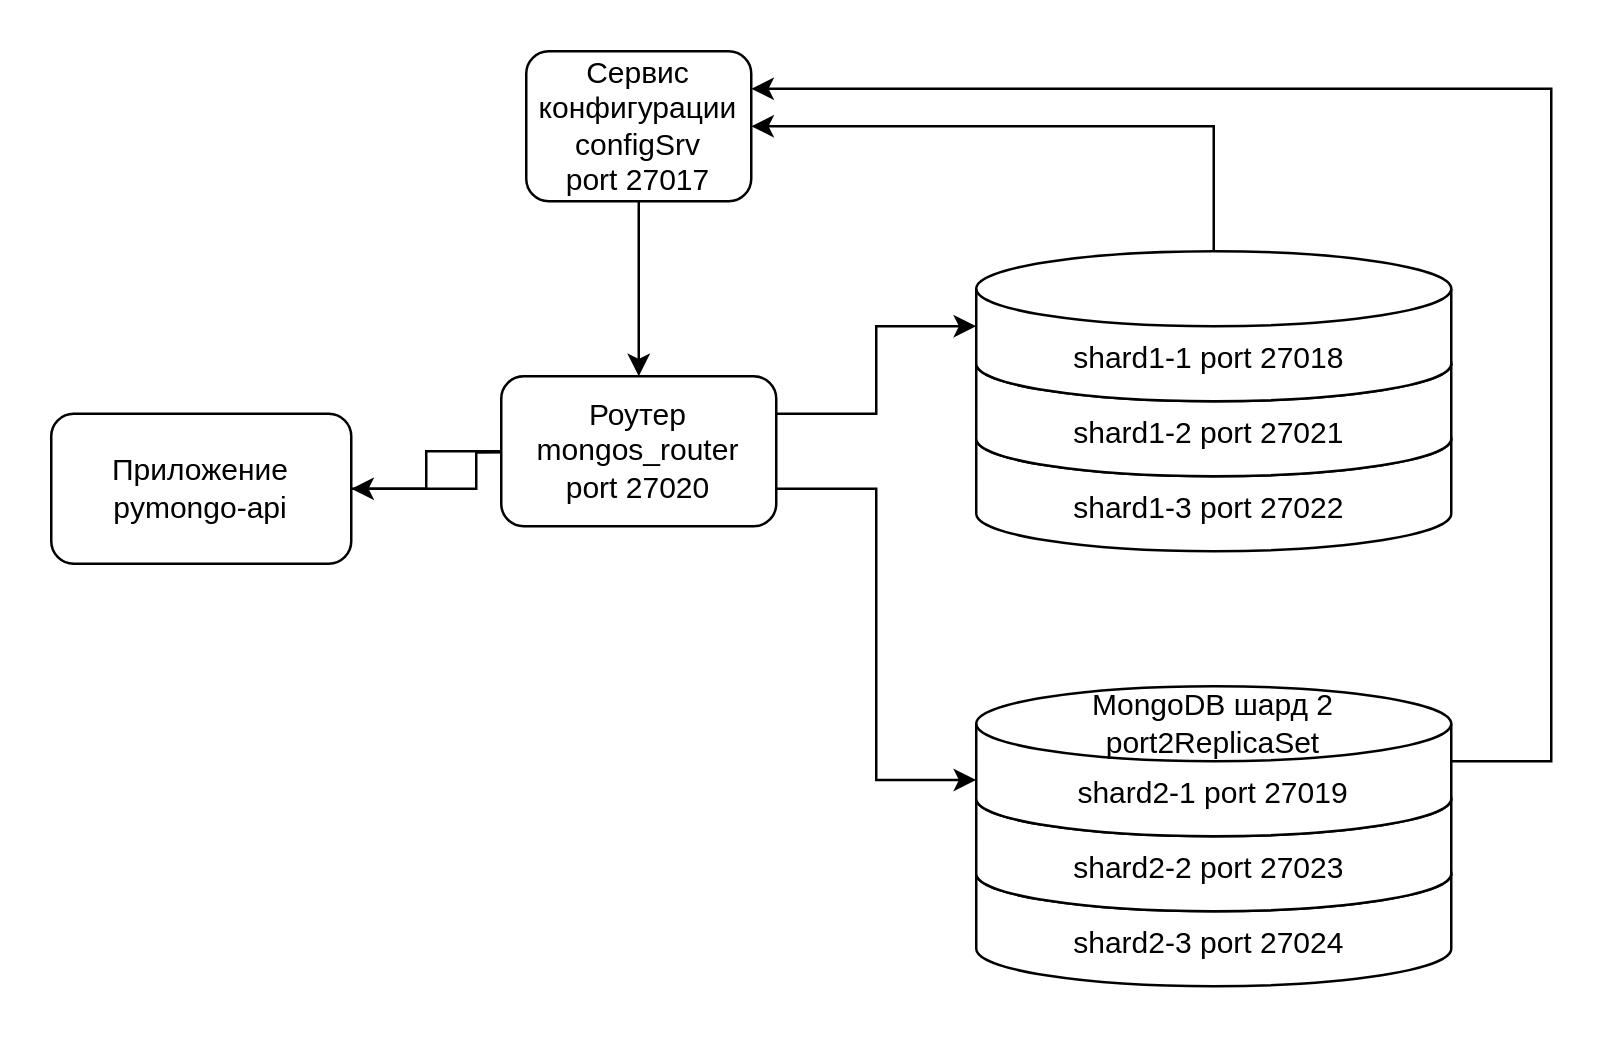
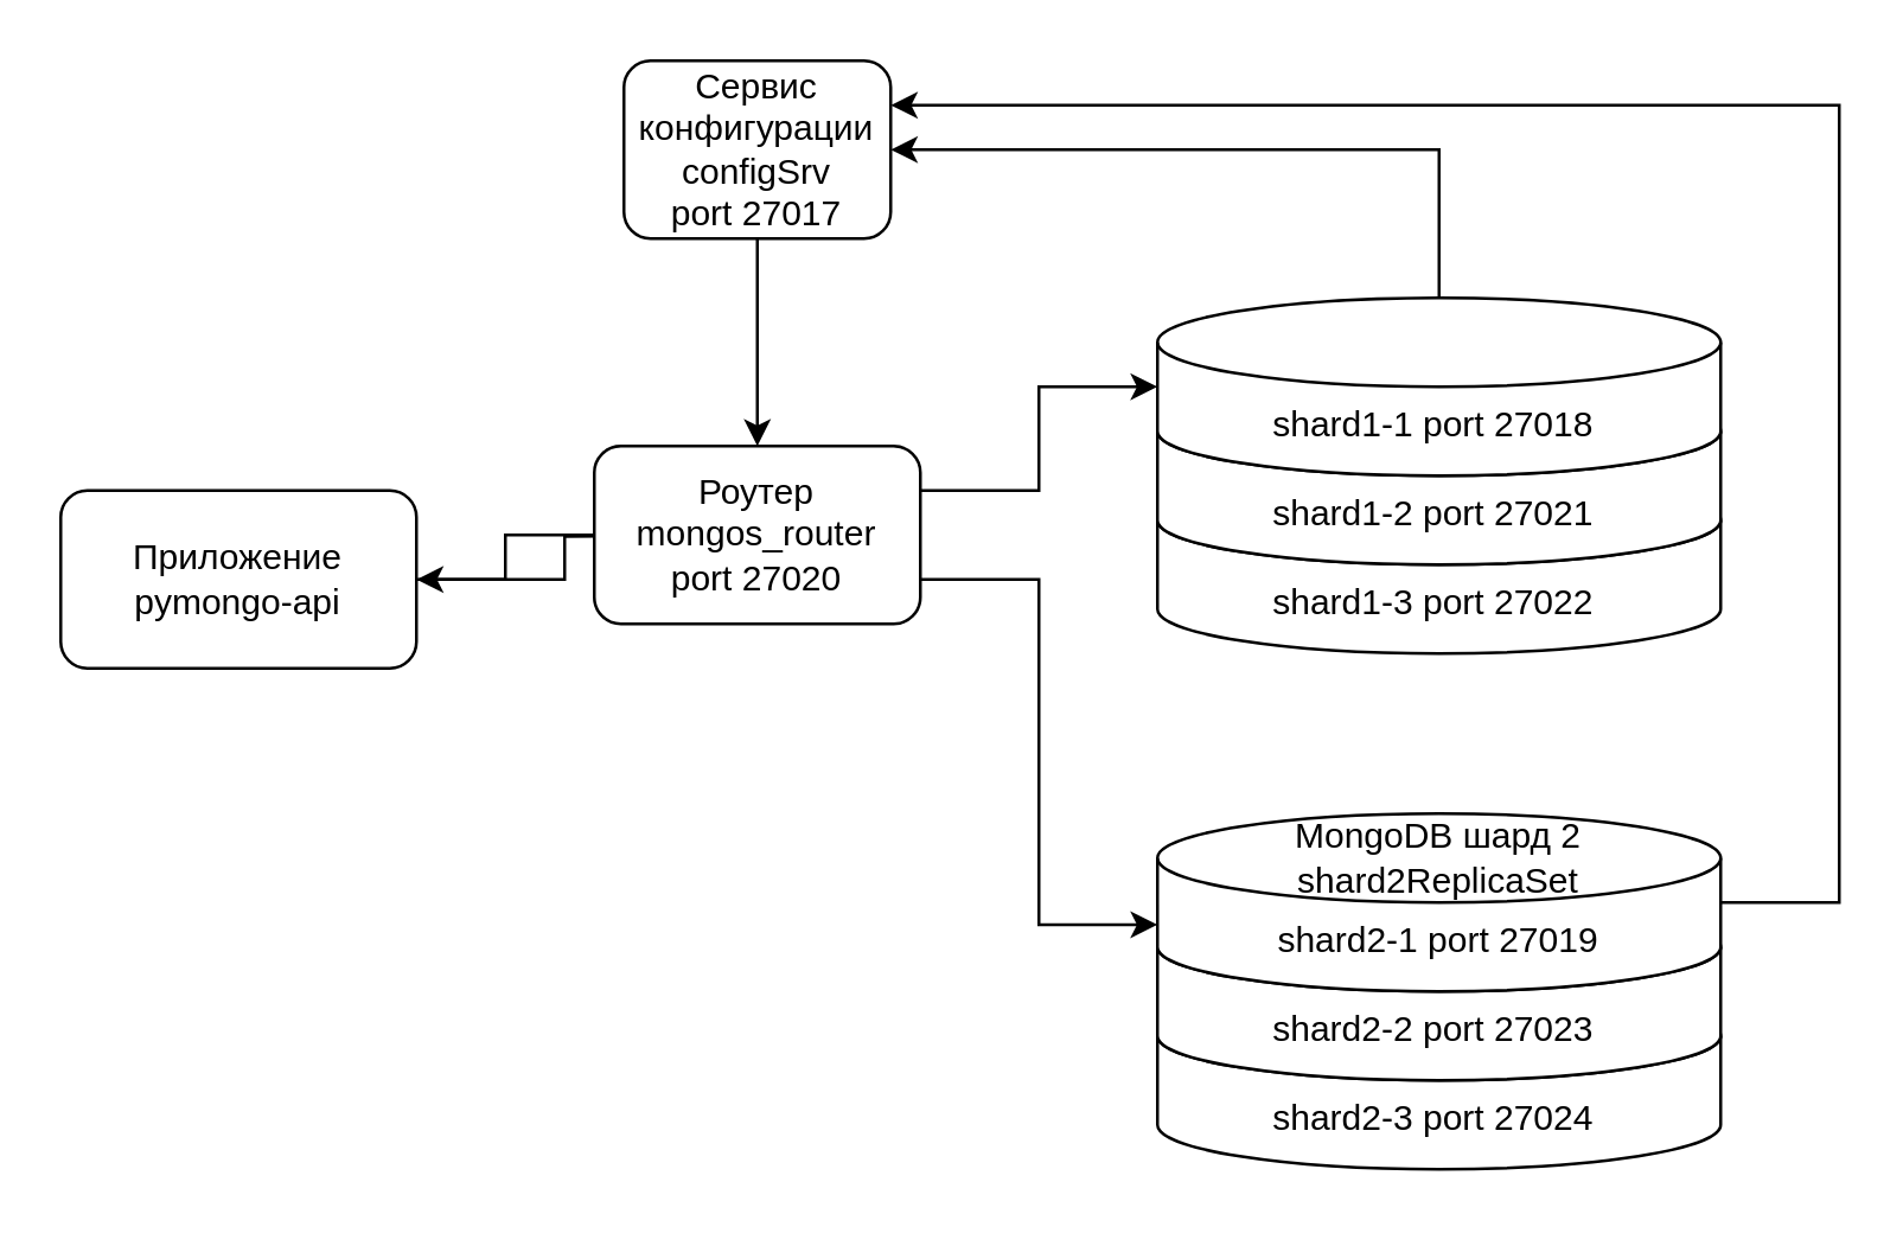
- <mxCell id="18" value="MongoDB ш&lt;span style=&quot;background-color: initial;&quot;&gt;ард 2&lt;/span&gt;&lt;div&gt;port2ReplicaSet&lt;span style=&quot;background-color: initial;&quot;&gt;&lt;br&gt;&lt;/span&gt;&lt;/div&gt;" style="text;html=1;align=center;verticalAlign=middle;whiteSpace=wrap;rounded=0;" parent="1" vertex="1"><mxGeometry x="390" y="274" width="190" height="30" as="geometry" /></mxCell>
+ <mxCell id="18" value="MongoDB ш&lt;span style=&quot;background-color: initial;&quot;&gt;ард 2&lt;/span&gt;&lt;div&gt;shard2ReplicaSet&lt;span style=&quot;background-color: initial;&quot;&gt;&lt;br&gt;&lt;/span&gt;&lt;/div&gt;" style="text;html=1;align=center;verticalAlign=middle;whiteSpace=wrap;rounded=0;" parent="1" vertex="1"><mxGeometry x="390" y="274" width="190" height="30" as="geometry" /></mxCell>
